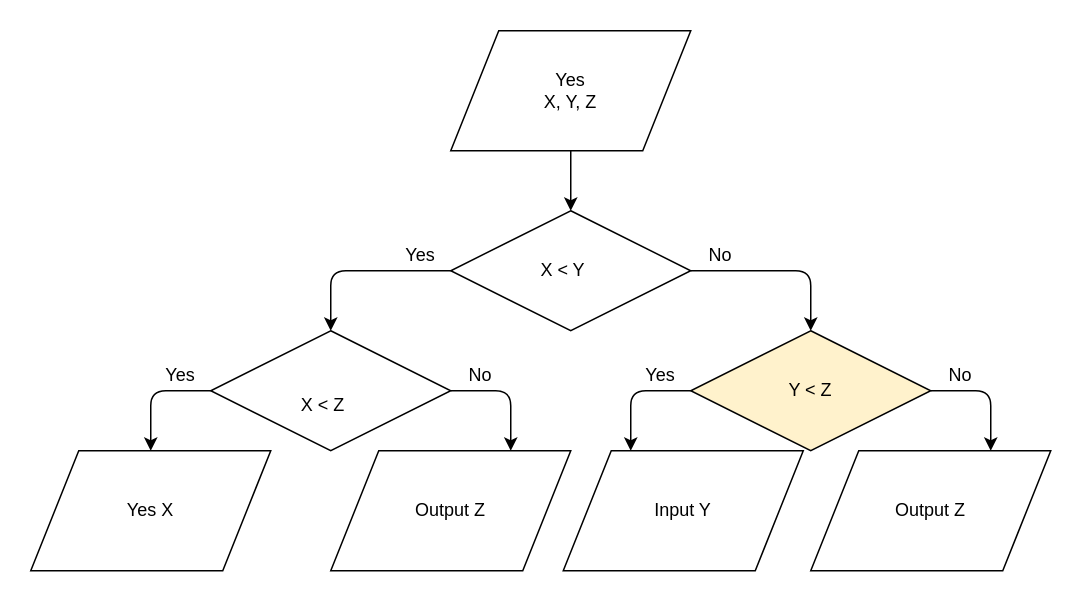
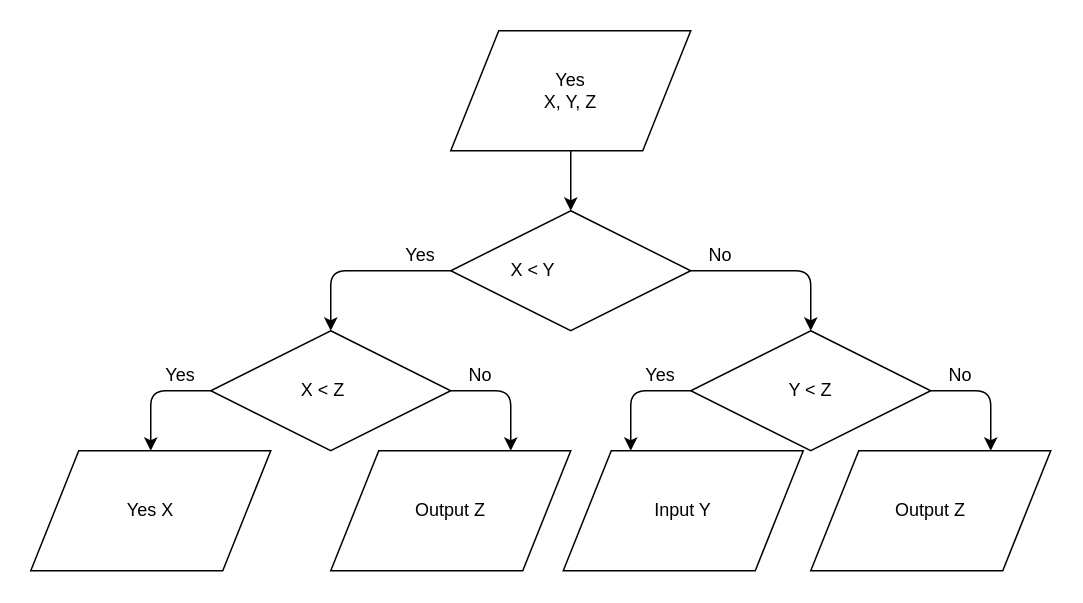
- <mxCell id="14" value="X &amp;lt; Y" style="text;html=1;strokeColor=none;fillColor=none;align=center;verticalAlign=middle;whiteSpace=wrap;rounded=0;" vertex="1" parent="1"><mxGeometry x="340" y="160" width="70" height="40" as="geometry" /></mxCell>
+ <mxCell id="14" value="X &amp;lt; Y" style="text;html=1;strokeColor=none;fillColor=none;align=center;verticalAlign=middle;whiteSpace=wrap;rounded=0;" vertex="1" parent="1"><mxGeometry x="320" y="160" width="70" height="40" as="geometry" /></mxCell>
- <mxCell id="7" value="Y &amp;lt; Z" style="rhombus;whiteSpace=wrap;html=1;fillColor=#fff2cc;" vertex="1" parent="1"><mxGeometry x="460" y="220" width="160" height="80" as="geometry" /></mxCell>
+ <mxCell id="7" value="Y &amp;lt; Z" style="rhombus;whiteSpace=wrap;html=1;" vertex="1" parent="1"><mxGeometry x="460" y="220" width="160" height="80" as="geometry" /></mxCell>
- <mxCell id="15" value="X &amp;lt; Z" style="text;html=1;strokeColor=none;fillColor=none;align=center;verticalAlign=middle;whiteSpace=wrap;rounded=0;" vertex="1" parent="1"><mxGeometry x="180" y="250" width="70" height="40" as="geometry" /></mxCell>
+ <mxCell id="15" value="X &amp;lt; Z" style="text;html=1;strokeColor=none;fillColor=none;align=center;verticalAlign=middle;whiteSpace=wrap;rounded=0;" vertex="1" parent="1"><mxGeometry x="180" y="240" width="70" height="40" as="geometry" /></mxCell>
